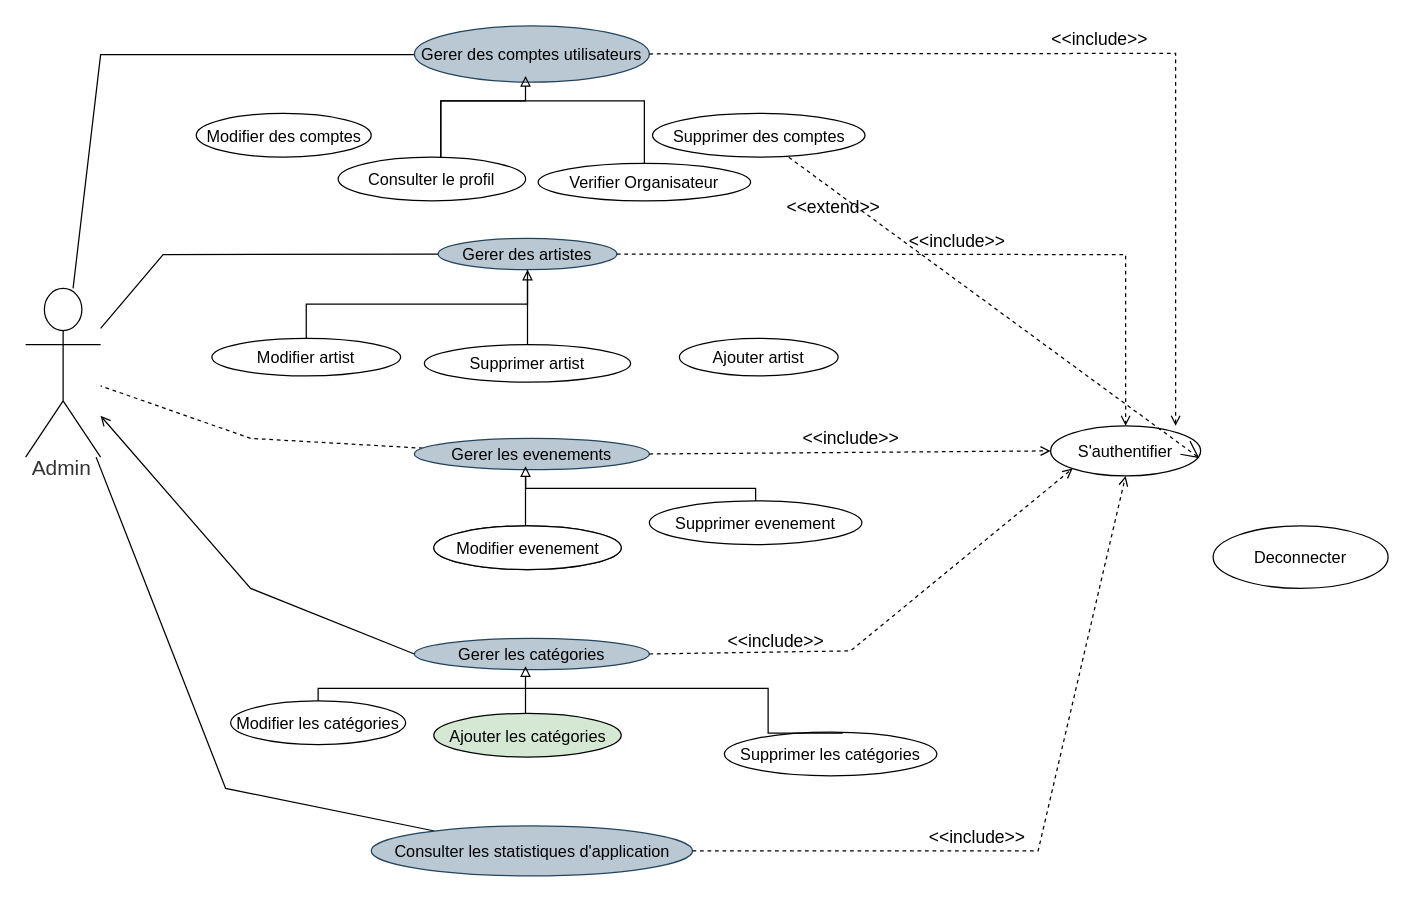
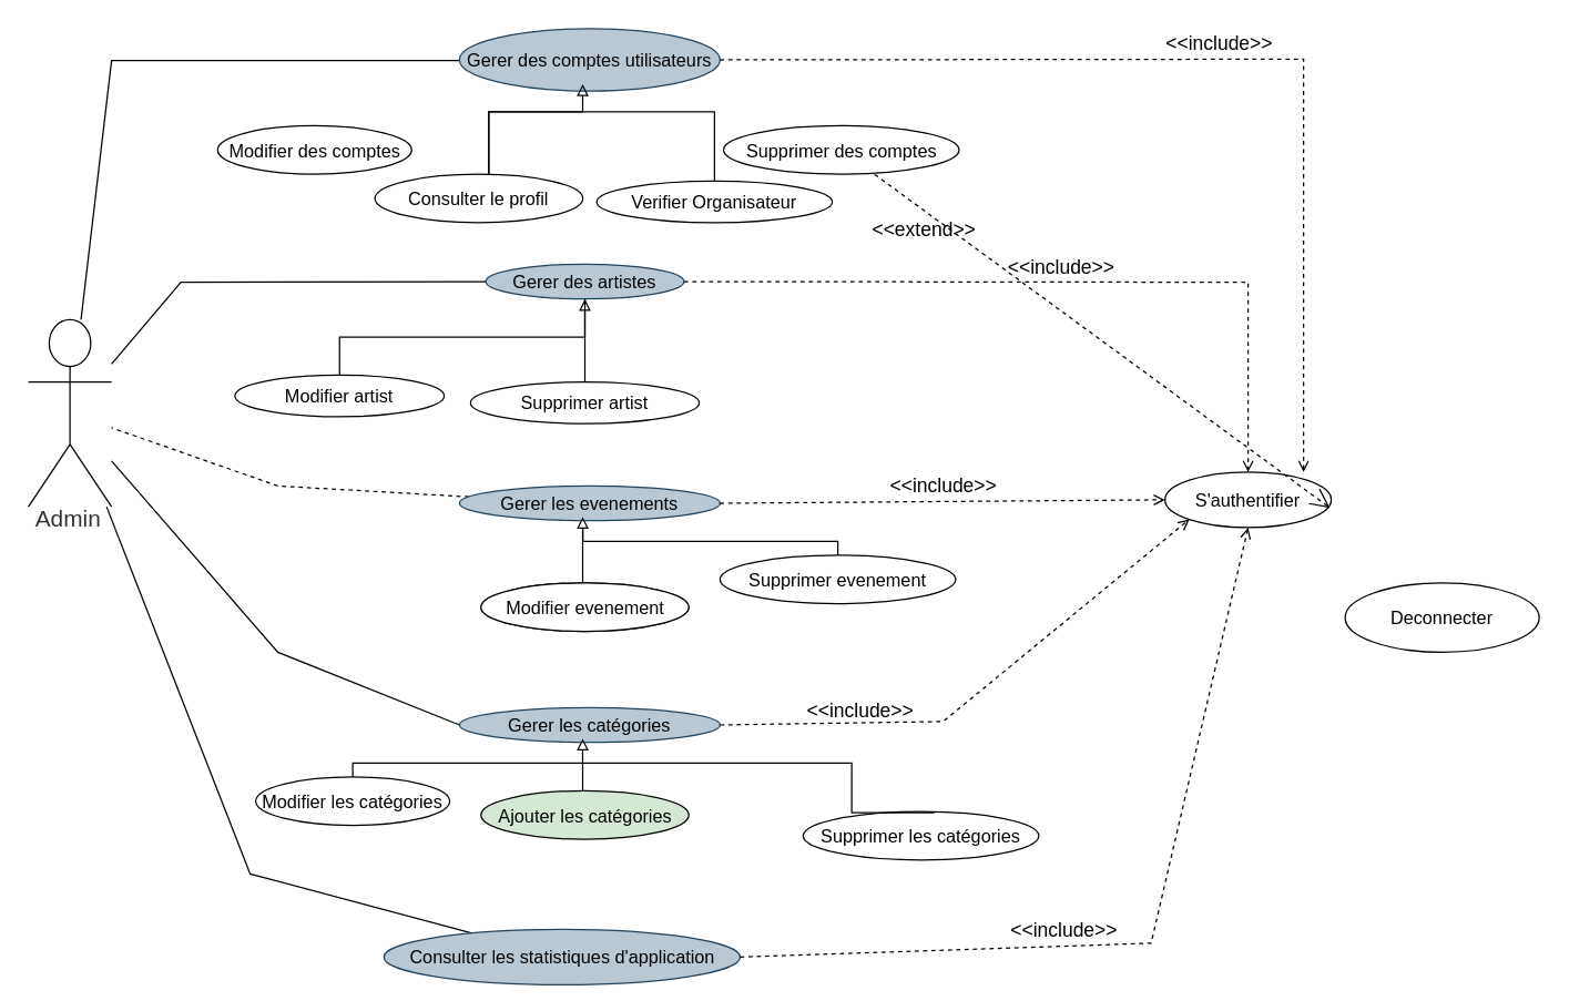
- <mxCell id="15" value="Ajouter artist" style="html=1;overflow=block;blockSpacing=1;whiteSpace=wrap;ellipse;fontSize=13;spacing=3.8;strokeColor=#000000;strokeOpacity=100;rounded=1;absoluteArcSize=1;arcSize=9;strokeWidth=1;lucidId=9Cmt3dIYTxuM;" parent="1" vertex="1"><mxGeometry x="543" y="270" width="127" height="30" as="geometry" /></mxCell>
- <mxCell id="29" style="edgeStyle=none;rounded=0;orthogonalLoop=1;jettySize=auto;html=1;exitX=0;exitY=0.5;exitDx=0;exitDy=0;fontSize=14;endArrow=open;endFill=0;" parent="1" source="30" target="3" edge="1"><mxGeometry relative="1" as="geometry"><Array as="points"><mxPoint x="200" y="470" /></Array></mxGeometry></mxCell>
+ <mxCell id="29" style="edgeStyle=none;rounded=0;orthogonalLoop=1;jettySize=auto;html=1;exitX=0;exitY=0.5;exitDx=0;exitDy=0;fontSize=14;endArrow=none;endFill=0;" parent="1" source="30" target="3" edge="1"><mxGeometry relative="1" as="geometry"><Array as="points"><mxPoint x="200" y="470" /></Array></mxGeometry></mxCell>
- <mxCell id="6" value="Consulter les  statistiques d'application" style="html=1;overflow=block;blockSpacing=1;whiteSpace=wrap;ellipse;fontSize=13;spacing=3.8;strokeColor=#23445d;strokeOpacity=100;rounded=1;absoluteArcSize=1;arcSize=9;strokeWidth=1;lucidId=4Cmtud14x5Y7;fillColor=#bac8d3;" parent="1" vertex="1"><mxGeometry x="296.5" y="660" width="257" height="40" as="geometry" /></mxCell>
+ <mxCell id="6" value="Consulter les  statistiques d'application" style="html=1;overflow=block;blockSpacing=1;whiteSpace=wrap;ellipse;fontSize=13;spacing=3.8;strokeColor=#23445d;strokeOpacity=100;rounded=1;absoluteArcSize=1;arcSize=9;strokeWidth=1;lucidId=4Cmtud14x5Y7;fillColor=#bac8d3;" parent="1" vertex="1"><mxGeometry x="276.5" y="670" width="257" height="40" as="geometry" /></mxCell>
